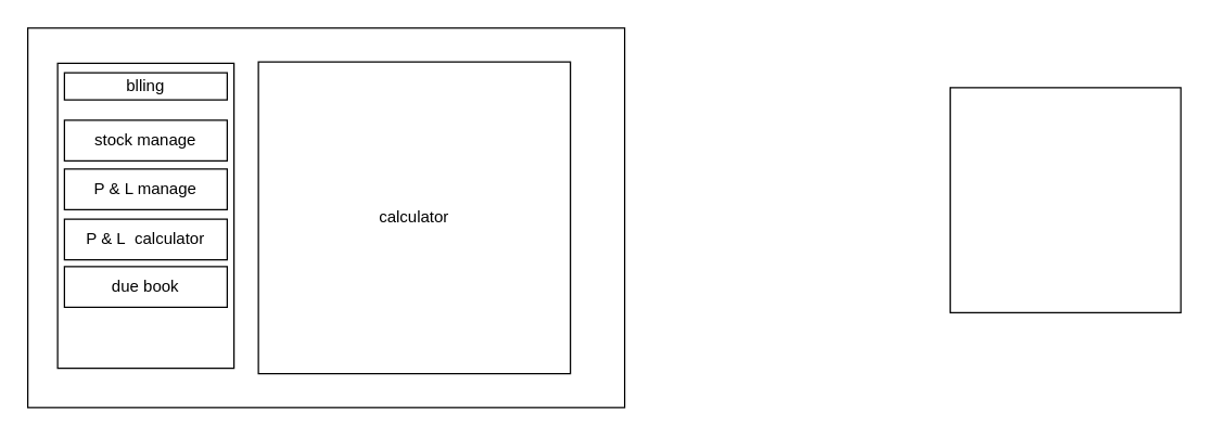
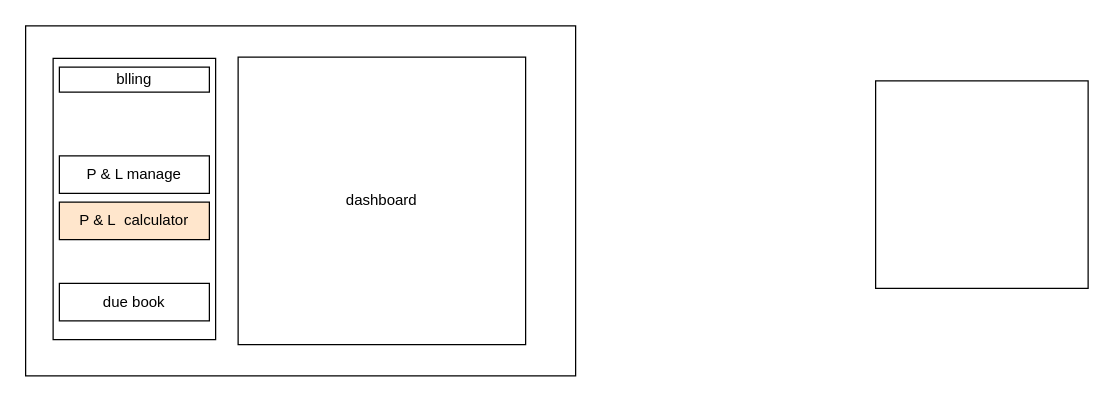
- <mxCell id="6" value="stock manage" style="rounded=0;whiteSpace=wrap;html=1;" vertex="1" parent="1"><mxGeometry x="47" y="88" width="120" height="30" as="geometry" /></mxCell>
- <mxCell id="3" value="calculator&lt;br&gt;" style="rounded=0;whiteSpace=wrap;html=1;" vertex="1" parent="1"><mxGeometry x="190" y="45" width="230" height="230" as="geometry" /></mxCell>
+ <mxCell id="3" value="dashboard&lt;br&gt;" style="rounded=0;whiteSpace=wrap;html=1;" vertex="1" parent="1"><mxGeometry x="190" y="45" width="230" height="230" as="geometry" /></mxCell>
- <mxCell id="8" value="P &amp;amp; L&amp;nbsp; calculator" style="rounded=0;whiteSpace=wrap;html=1;" vertex="1" parent="1"><mxGeometry x="47" y="161" width="120" height="30" as="geometry" /></mxCell>
+ <mxCell id="8" value="P &amp;amp; L&amp;nbsp; calculator" style="rounded=0;whiteSpace=wrap;html=1;fillColor=#ffe6cc;" vertex="1" parent="1"><mxGeometry x="47" y="161" width="120" height="30" as="geometry" /></mxCell>
- <mxCell id="9" value="due book" style="rounded=0;whiteSpace=wrap;html=1;" vertex="1" parent="1"><mxGeometry x="47" y="196" width="120" height="30" as="geometry" /></mxCell>
+ <mxCell id="9" value="due book" style="rounded=0;whiteSpace=wrap;html=1;" vertex="1" parent="1"><mxGeometry x="47" y="226" width="120" height="30" as="geometry" /></mxCell>
